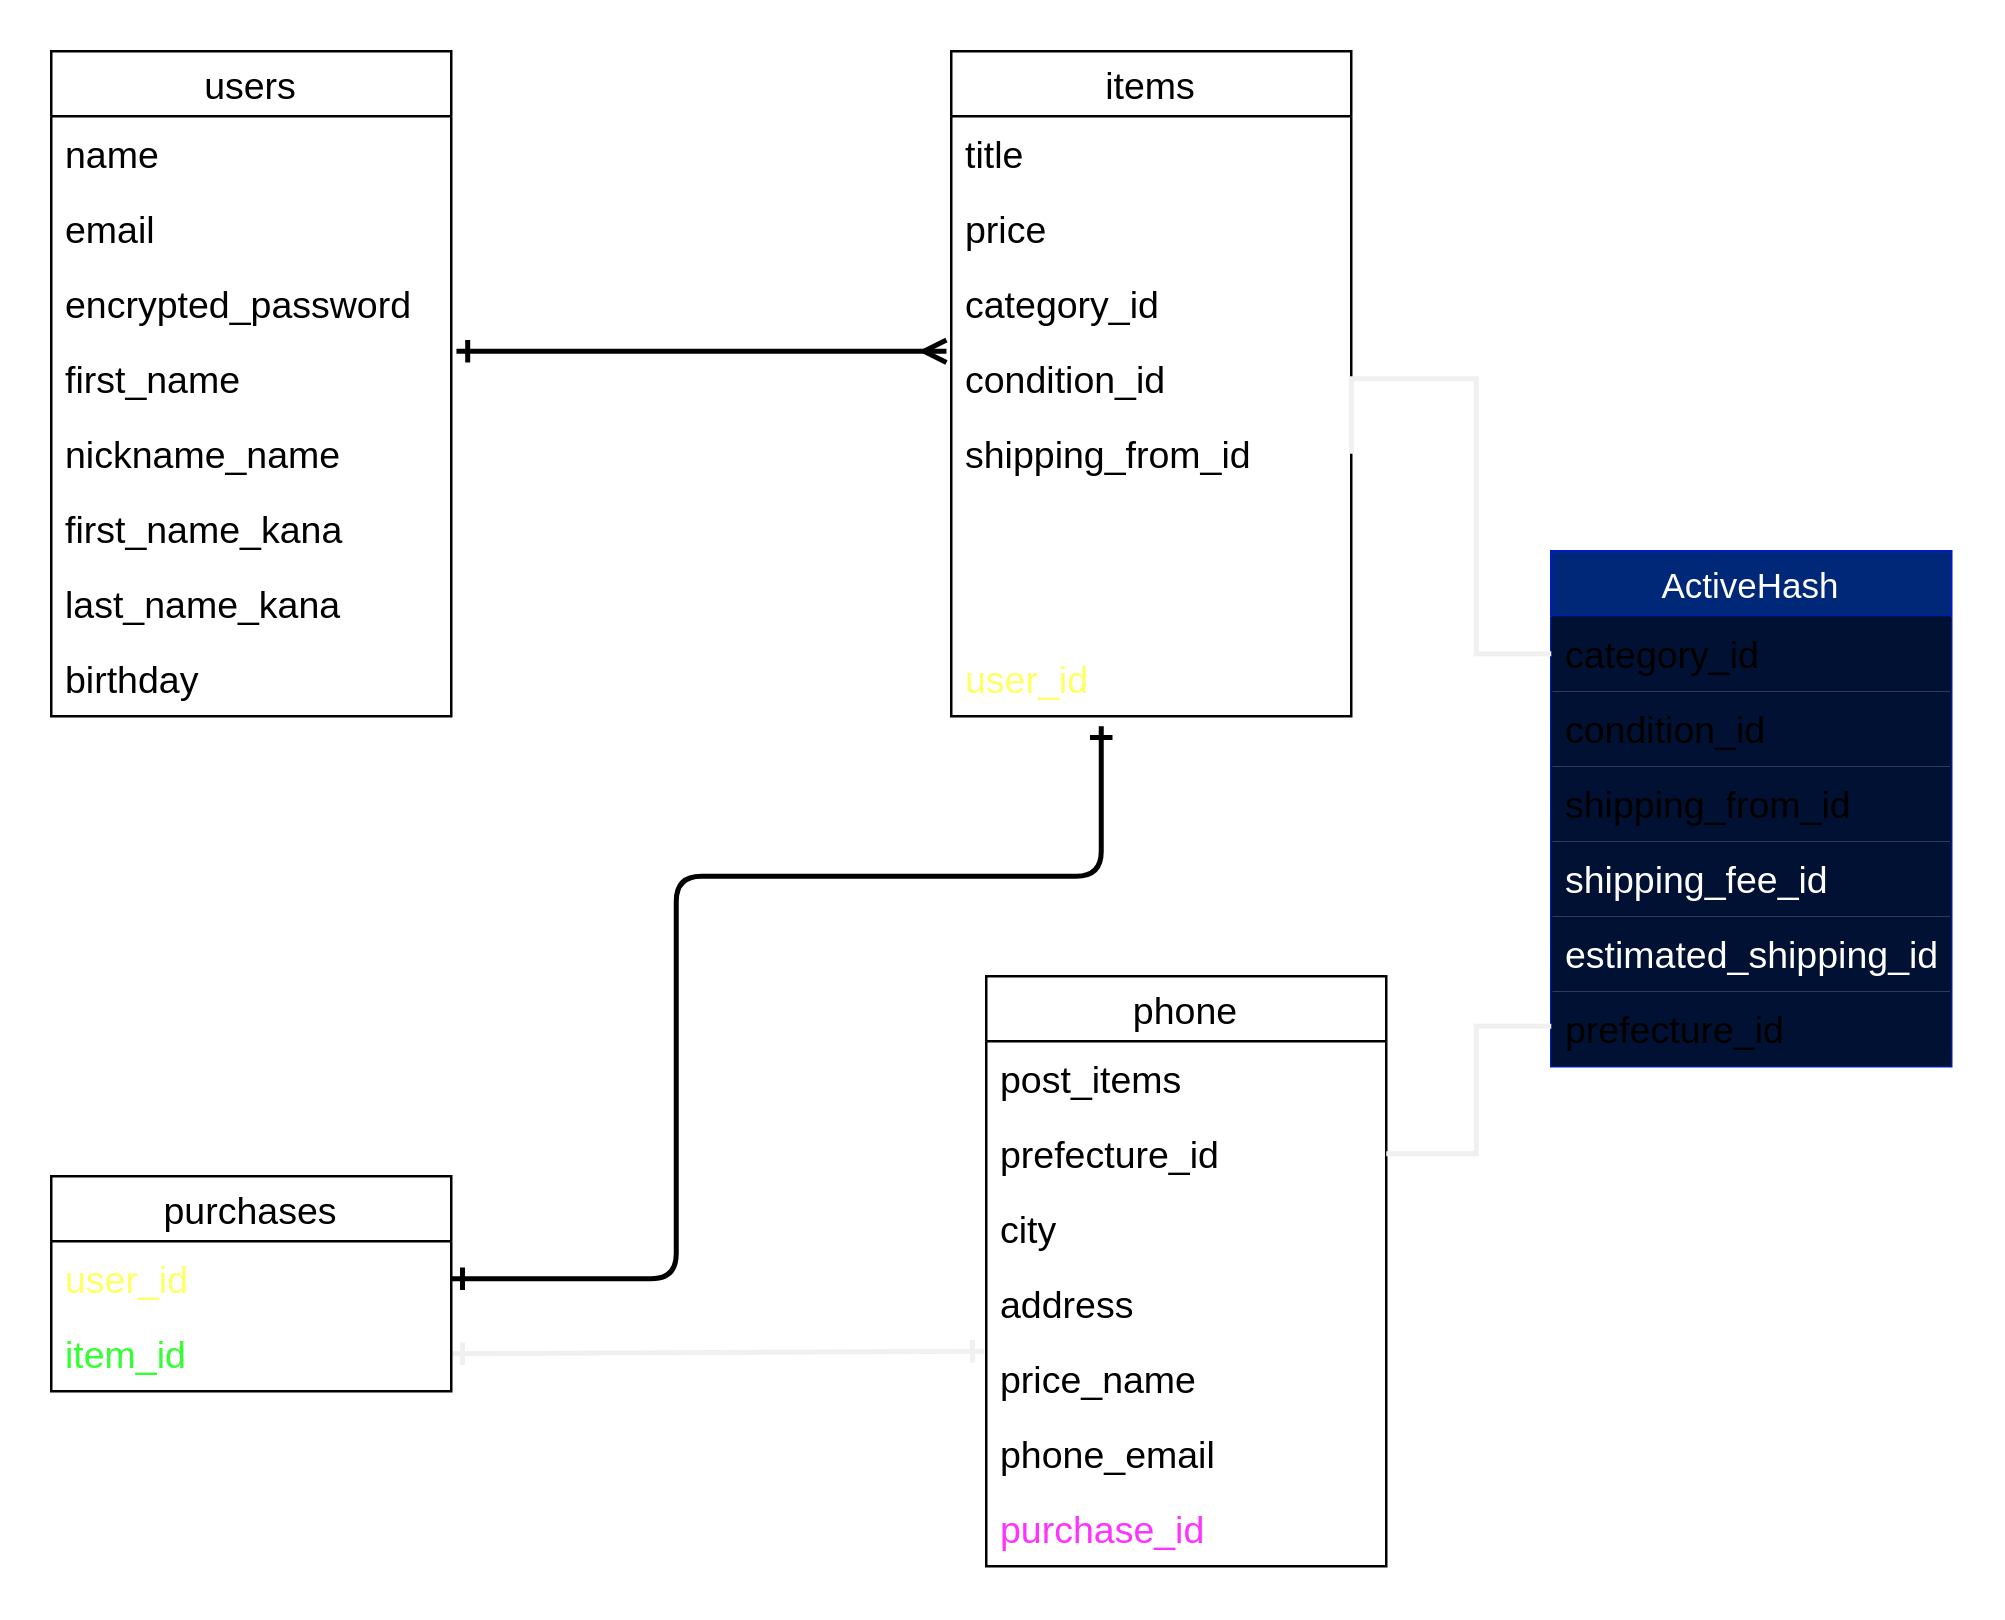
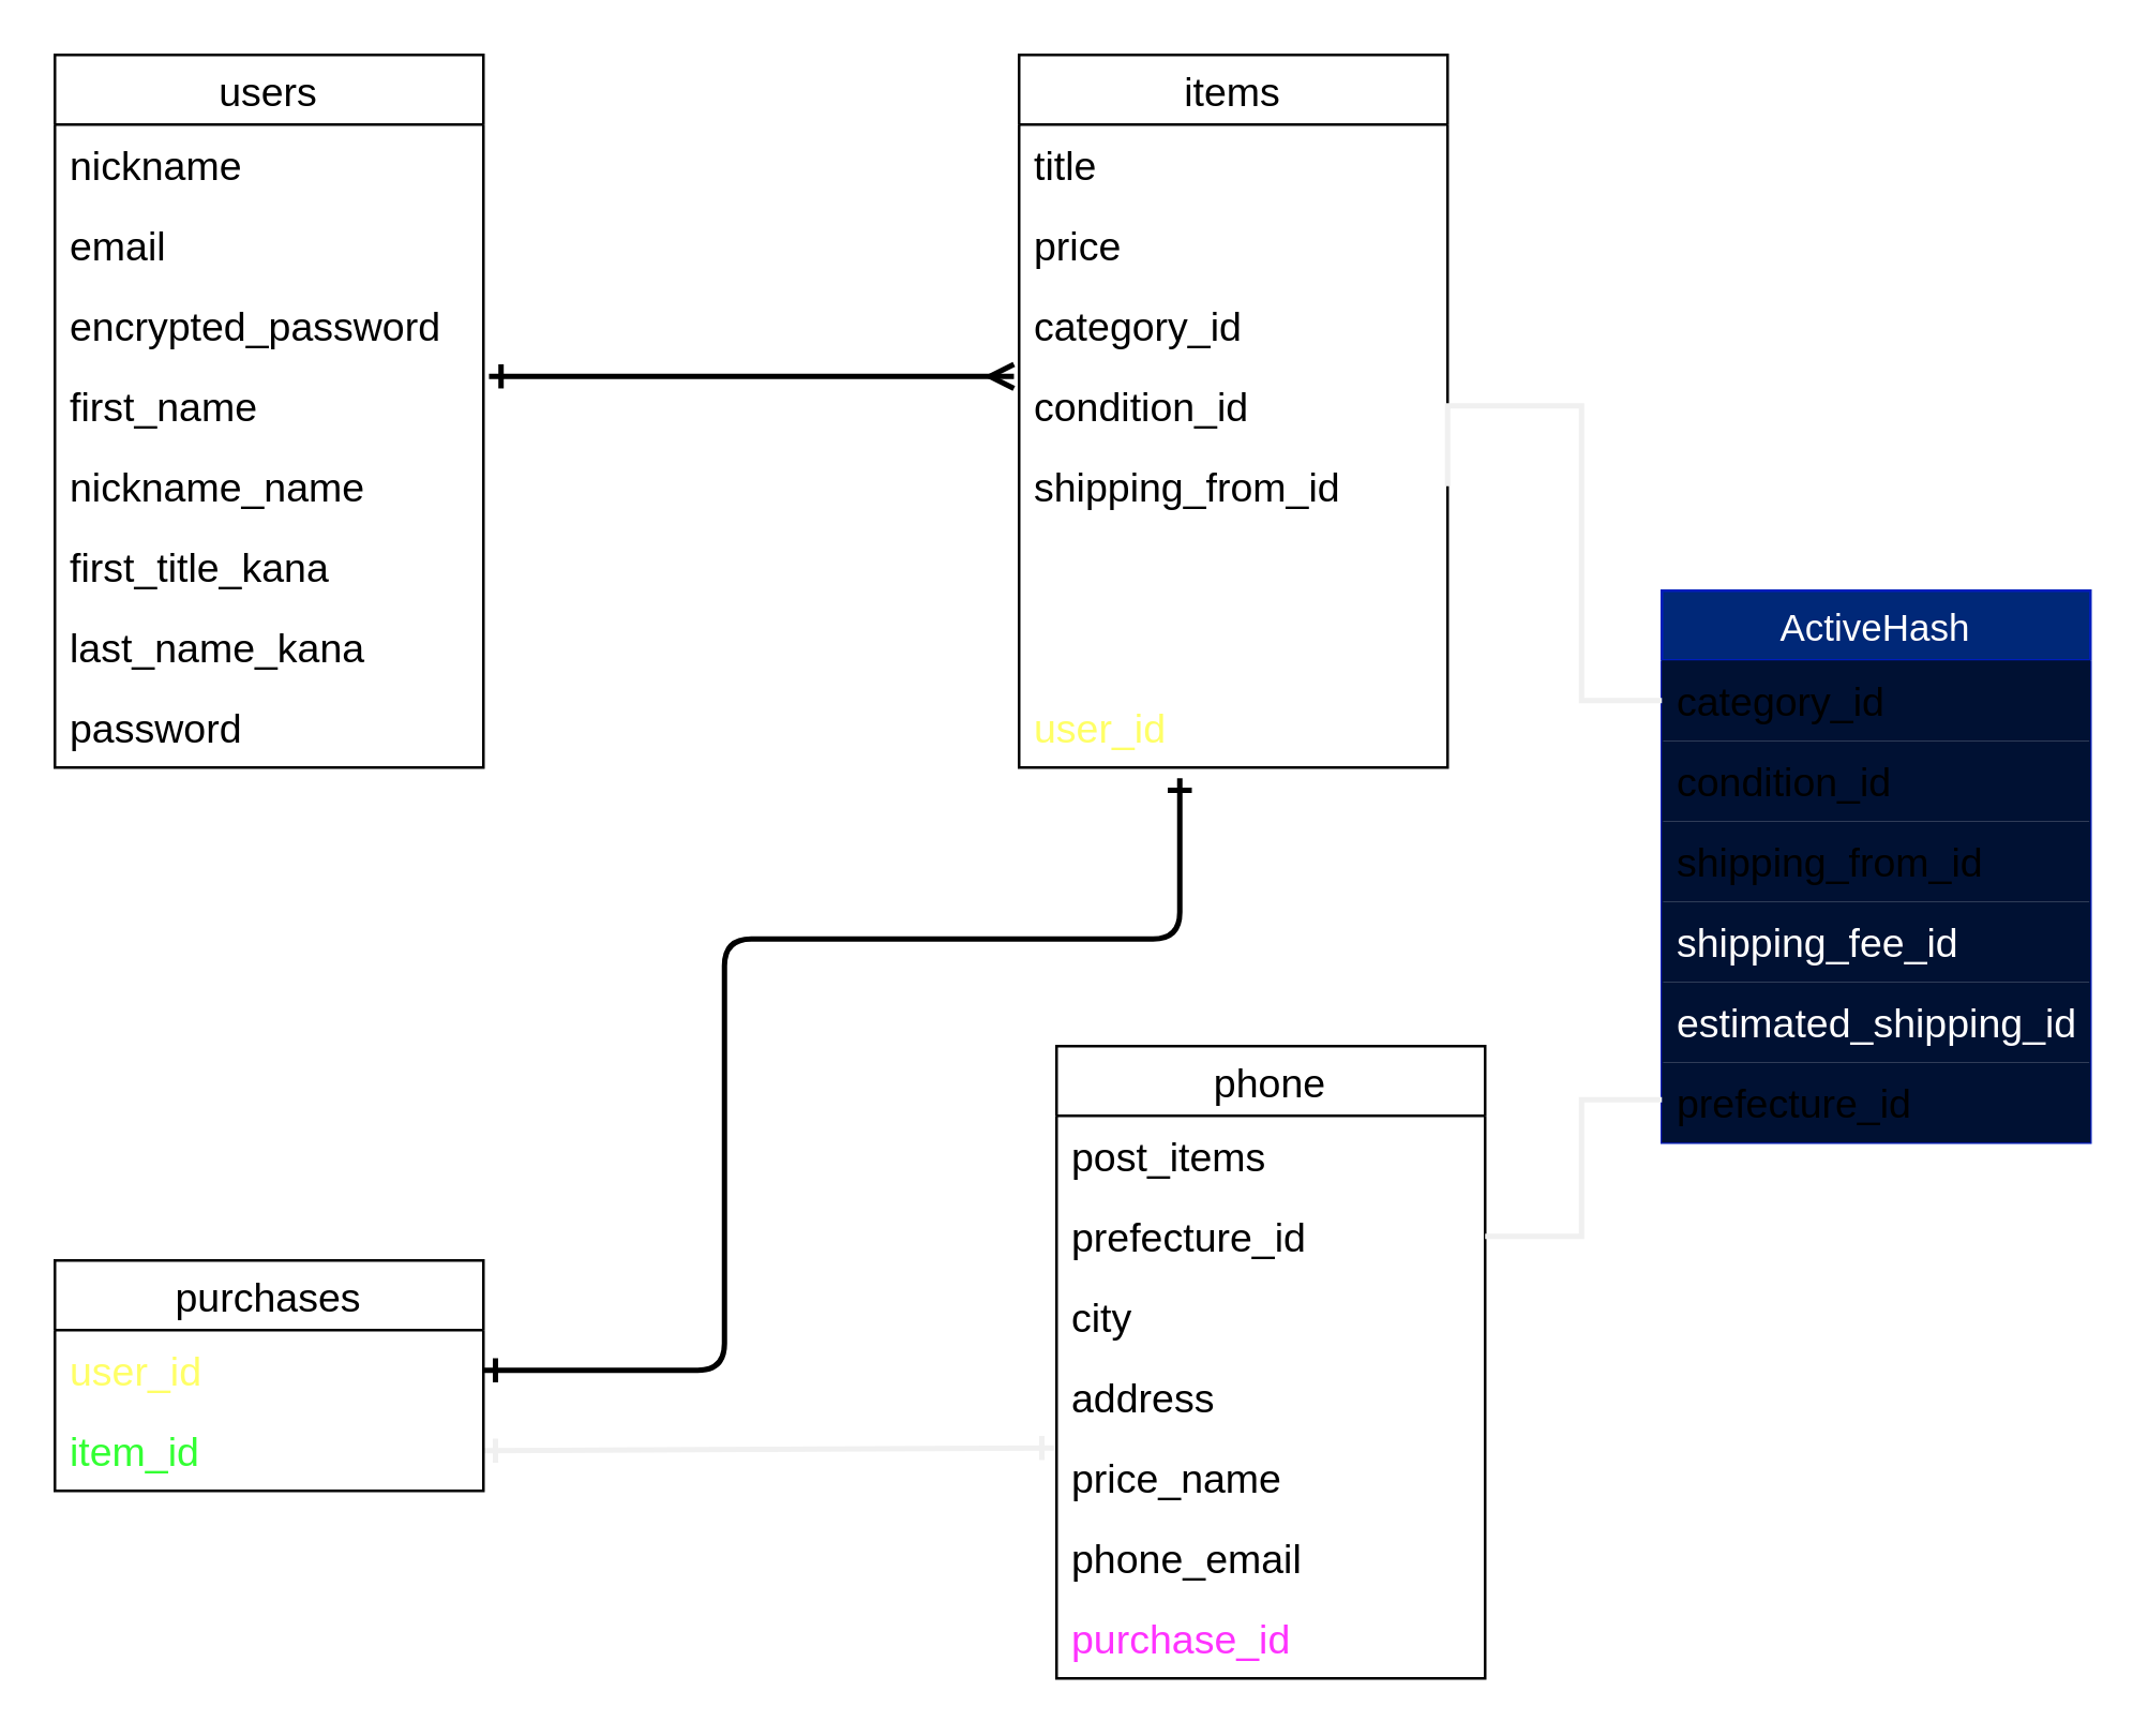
- <mxCell id="22" value="name" style="text;strokeColor=none;fillColor=none;spacingLeft=4;spacingRight=4;overflow=hidden;rotatable=0;points=[[0,0.5],[1,0.5]];portConstraint=eastwest;fontSize=15;" parent="21" vertex="1"><mxGeometry y="26" width="160" height="30" as="geometry" /></mxCell>
+ <mxCell id="22" value="nickname" style="text;strokeColor=none;fillColor=none;spacingLeft=4;spacingRight=4;overflow=hidden;rotatable=0;points=[[0,0.5],[1,0.5]];portConstraint=eastwest;fontSize=15;" parent="21" vertex="1"><mxGeometry y="26" width="160" height="30" as="geometry" /></mxCell>
- <mxCell id="27" value="first_name_kana" style="text;strokeColor=none;fillColor=none;spacingLeft=4;spacingRight=4;overflow=hidden;rotatable=0;points=[[0,0.5],[1,0.5]];portConstraint=eastwest;fontSize=15;" parent="21" vertex="1"><mxGeometry y="176" width="160" height="30" as="geometry" /></mxCell>
+ <mxCell id="27" value="first_title_kana" style="text;strokeColor=none;fillColor=none;spacingLeft=4;spacingRight=4;overflow=hidden;rotatable=0;points=[[0,0.5],[1,0.5]];portConstraint=eastwest;fontSize=15;" parent="21" vertex="1"><mxGeometry y="176" width="160" height="30" as="geometry" /></mxCell>
- <mxCell id="29" value="birthday" style="text;strokeColor=none;fillColor=none;spacingLeft=4;spacingRight=4;overflow=hidden;rotatable=0;points=[[0,0.5],[1,0.5]];portConstraint=eastwest;fontSize=15;" parent="21" vertex="1"><mxGeometry y="236" width="160" height="30" as="geometry" /></mxCell>
+ <mxCell id="29" value="password" style="text;strokeColor=none;fillColor=none;spacingLeft=4;spacingRight=4;overflow=hidden;rotatable=0;points=[[0,0.5],[1,0.5]];portConstraint=eastwest;fontSize=15;" parent="21" vertex="1"><mxGeometry y="236" width="160" height="30" as="geometry" /></mxCell>
